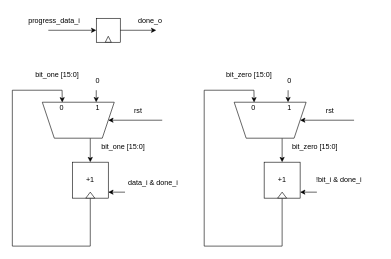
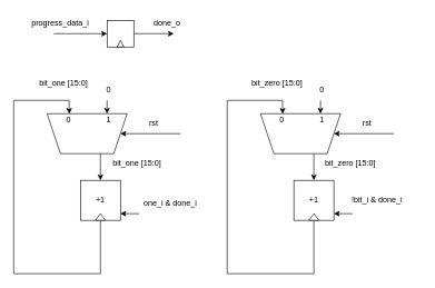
- <mxCell id="5" value="data_i &amp;amp; done_i" style="text;html=1;align=center;verticalAlign=middle;whiteSpace=wrap;rounded=0;" parent="1" vertex="1"><mxGeometry x="190" y="290" width="130" height="30" as="geometry" /></mxCell>
+ <mxCell id="5" value="one_i &amp;amp; done_i" style="text;html=1;align=center;verticalAlign=middle;whiteSpace=wrap;rounded=0;" parent="1" vertex="1"><mxGeometry x="190" y="290" width="130" height="30" as="geometry" /></mxCell>
